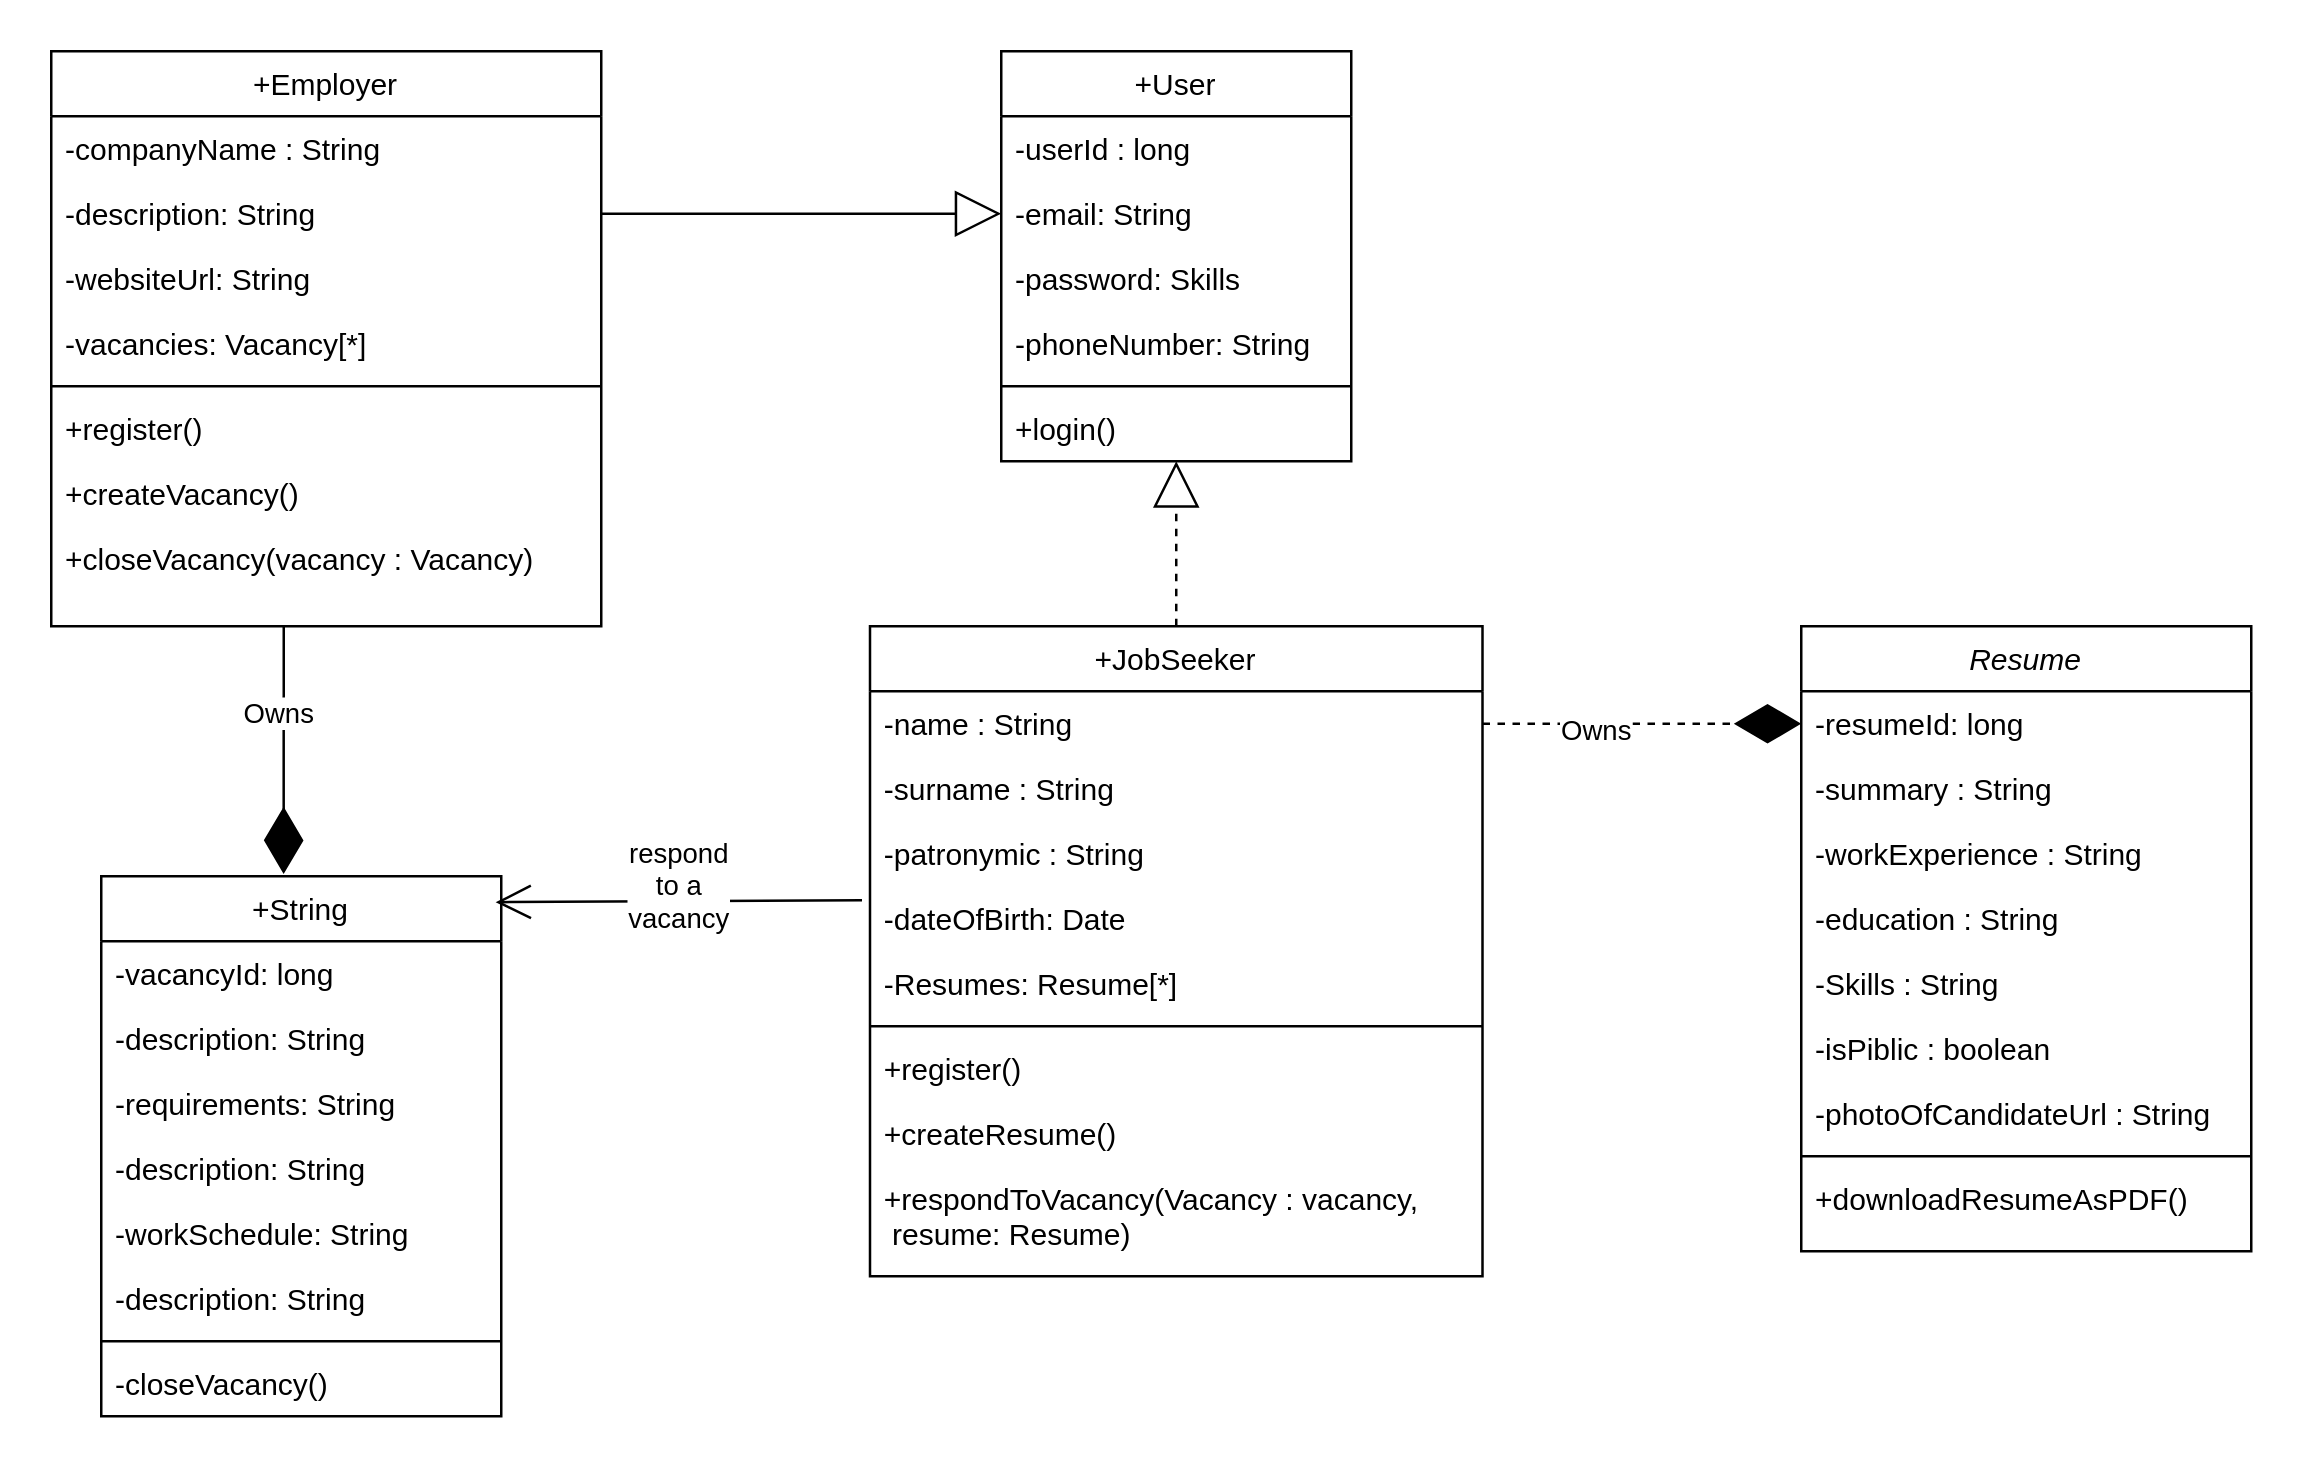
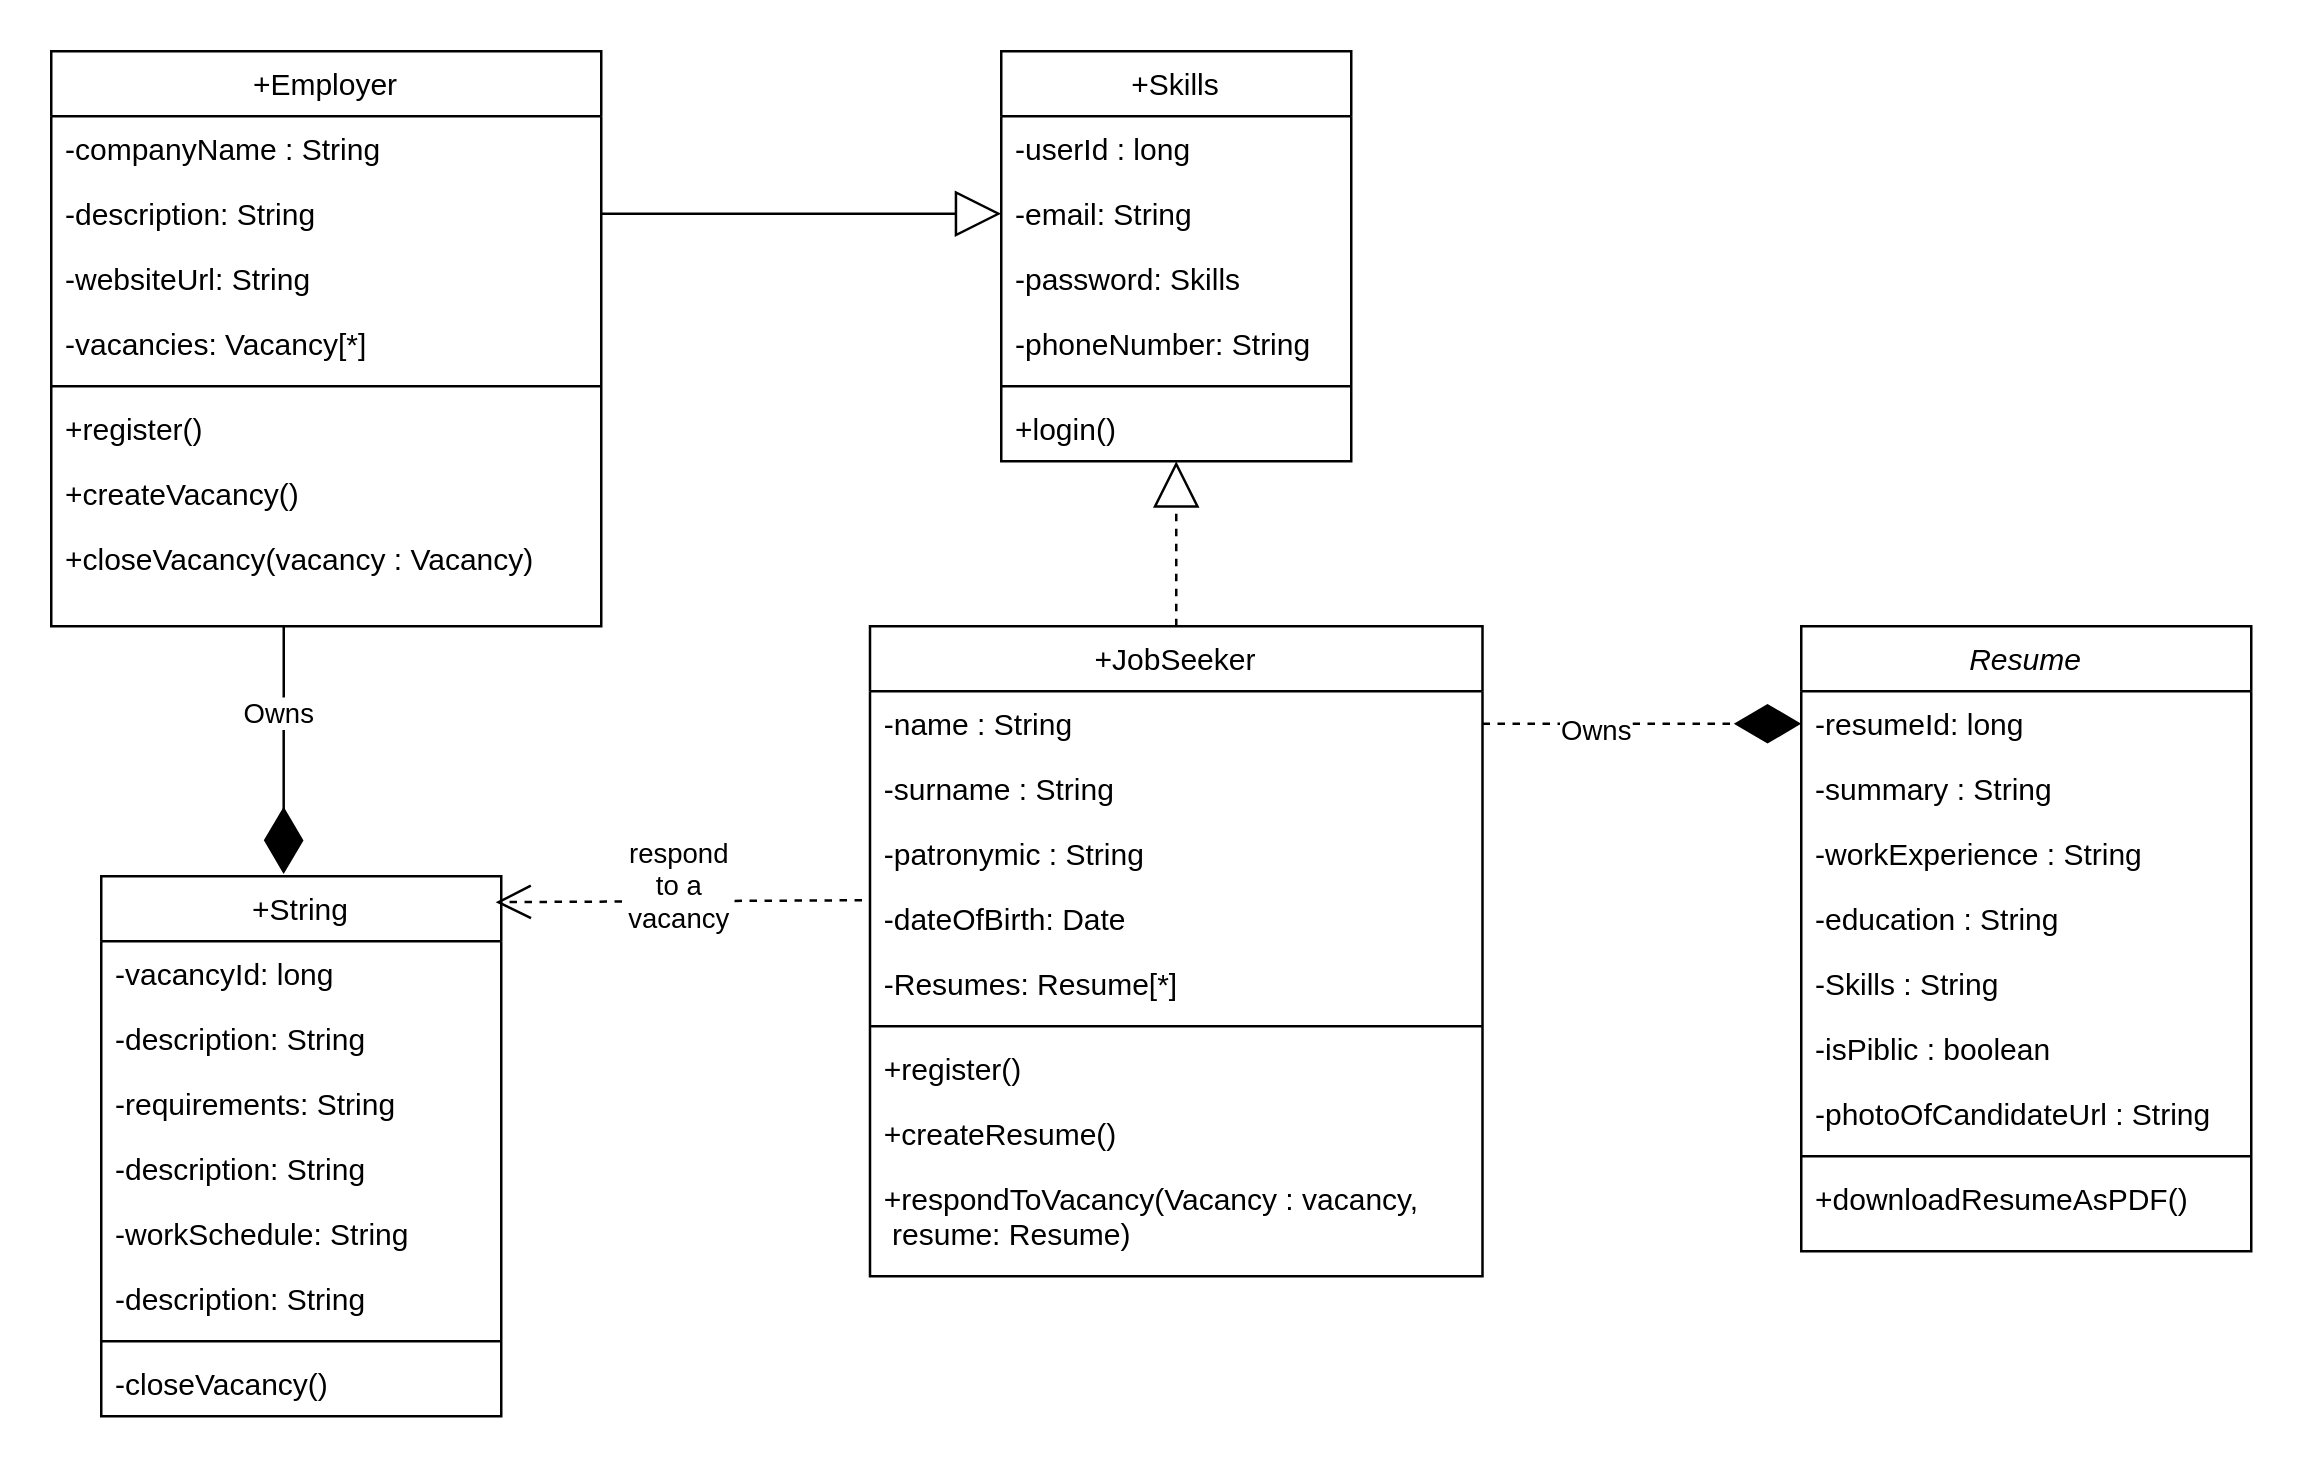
- <mxCell id="12" value="+User" style="swimlane;fontStyle=0;align=center;verticalAlign=top;childLayout=stackLayout;horizontal=1;startSize=26;horizontalStack=0;resizeParent=1;resizeLast=0;collapsible=1;marginBottom=0;rounded=0;shadow=0;strokeWidth=1;" parent="1" vertex="1"><mxGeometry x="400" y="20" width="140" height="164" as="geometry"><mxRectangle x="130" y="380" width="160" height="26" as="alternateBounds" /></mxGeometry></mxCell>
+ <mxCell id="12" value="+Skills" style="swimlane;fontStyle=0;align=center;verticalAlign=top;childLayout=stackLayout;horizontal=1;startSize=26;horizontalStack=0;resizeParent=1;resizeLast=0;collapsible=1;marginBottom=0;rounded=0;shadow=0;strokeWidth=1;" parent="1" vertex="1"><mxGeometry x="400" y="20" width="140" height="164" as="geometry"><mxRectangle x="130" y="380" width="160" height="26" as="alternateBounds" /></mxGeometry></mxCell>
- <mxCell id="51" value="" style="endArrow=open;endFill=1;endSize=12;html=1;rounded=0;entryX=0.986;entryY=0.048;entryDx=0;entryDy=0;entryPerimeter=0;exitX=-0.013;exitY=0.215;exitDx=0;exitDy=0;exitPerimeter=0;" edge="1" parent="1" source="32" target="19"><mxGeometry width="160" relative="1" as="geometry"><mxPoint x="290" y="400" as="sourcePoint" /><mxPoint x="230" y="370" as="targetPoint" /></mxGeometry></mxCell>
+ <mxCell id="51" value="" style="endArrow=open;endFill=1;endSize=12;html=1;rounded=0;entryX=0.986;entryY=0.048;entryDx=0;entryDy=0;entryPerimeter=0;exitX=-0.013;exitY=0.215;exitDx=0;exitDy=0;exitPerimeter=0;dashed=1;" edge="1" parent="1" source="32" target="19"><mxGeometry width="160" relative="1" as="geometry"><mxPoint x="290" y="400" as="sourcePoint" /><mxPoint x="230" y="370" as="targetPoint" /></mxGeometry></mxCell>
